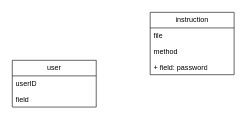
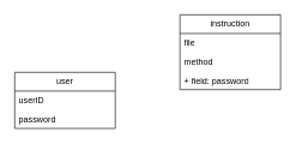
- <mxCell id="4" value="field" style="text;strokeColor=none;fillColor=none;align=left;verticalAlign=top;spacingLeft=4;spacingRight=4;overflow=hidden;rotatable=0;points=[[0,0.5],[1,0.5]];portConstraint=eastwest;whiteSpace=wrap;html=1;" vertex="1" parent="2"><mxGeometry y="52" width="140" height="26" as="geometry" /></mxCell>
+ <mxCell id="4" value="password" style="text;strokeColor=none;fillColor=none;align=left;verticalAlign=top;spacingLeft=4;spacingRight=4;overflow=hidden;rotatable=0;points=[[0,0.5],[1,0.5]];portConstraint=eastwest;whiteSpace=wrap;html=1;" vertex="1" parent="2"><mxGeometry y="52" width="140" height="26" as="geometry" /></mxCell>
